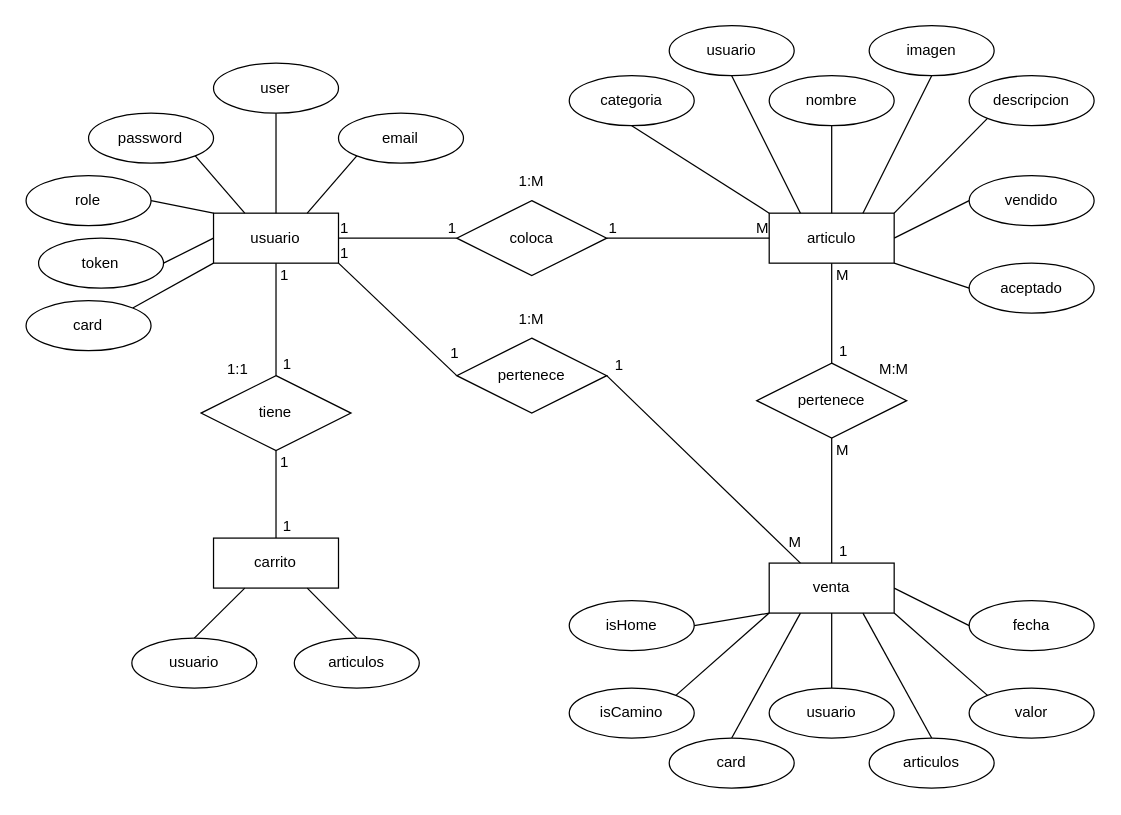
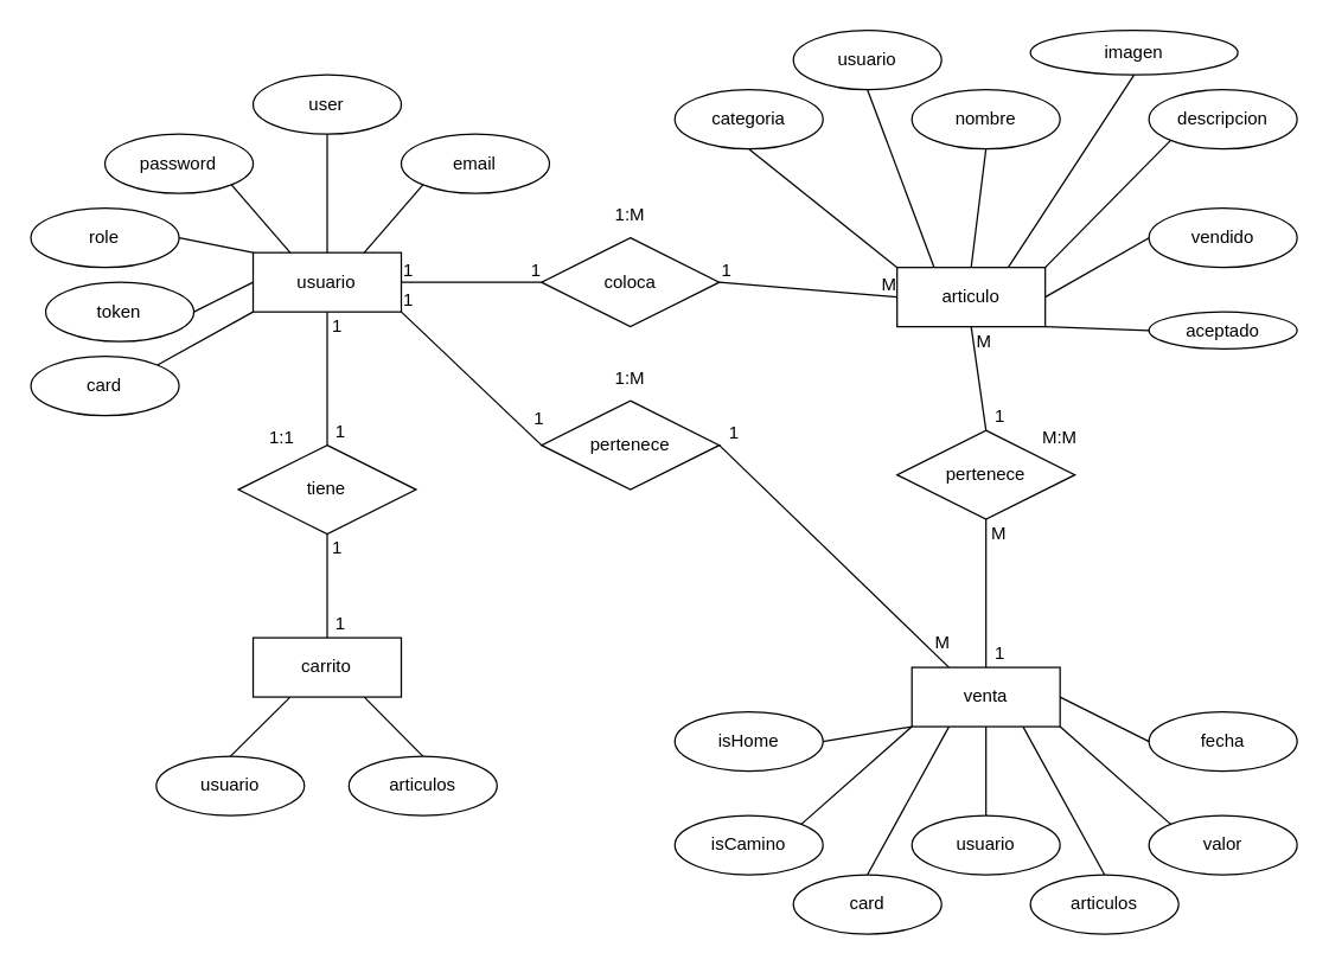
- <mxCell id="9" value="imagen" style="ellipse;whiteSpace=wrap;html=1;align=center;" vertex="1" parent="1"><mxGeometry x="695" y="20" width="100" height="40" as="geometry" /></mxCell>
+ <mxCell id="9" value="imagen" style="ellipse;whiteSpace=wrap;html=1;align=center;" vertex="1" parent="1"><mxGeometry x="695" y="20" width="140" height="30" as="geometry" /></mxCell>
- <mxCell id="4" value="articulo" style="whiteSpace=wrap;html=1;align=center;" vertex="1" parent="1"><mxGeometry x="615" y="170" width="100" height="40" as="geometry" /></mxCell>
+ <mxCell id="4" value="articulo" style="whiteSpace=wrap;html=1;align=center;" vertex="1" parent="1"><mxGeometry x="605" y="180" width="100" height="40" as="geometry" /></mxCell>
- <mxCell id="12" value="aceptado" style="ellipse;whiteSpace=wrap;html=1;align=center;" vertex="1" parent="1"><mxGeometry x="775" y="210" width="100" height="40" as="geometry" /></mxCell>
+ <mxCell id="12" value="aceptado" style="ellipse;whiteSpace=wrap;html=1;align=center;" vertex="1" parent="1"><mxGeometry x="775" y="210" width="100" height="25" as="geometry" /></mxCell>
